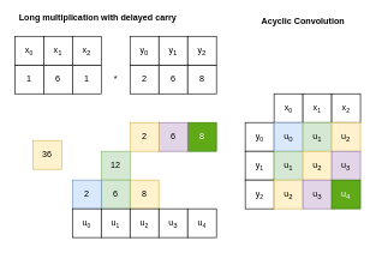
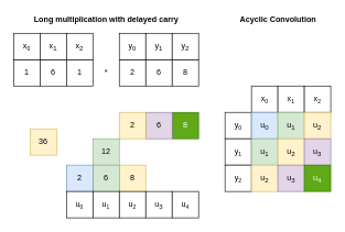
- <mxCell id="29" value="&lt;b&gt;Long multiplication with delayed carry&lt;/b&gt;" style="text;html=1;align=center;verticalAlign=middle;resizable=0;points=[];autosize=1;strokeColor=none;fillColor=none;" parent="1" vertex="1"><mxGeometry x="20" y="15" width="230" height="20" as="geometry" /></mxCell>
+ <mxCell id="29" value="&lt;b&gt;Long multiplication with delayed carry&lt;/b&gt;" style="text;html=1;align=center;verticalAlign=middle;resizable=0;points=[];autosize=1;strokeColor=none;fillColor=none;" parent="1" vertex="1"><mxGeometry x="45" y="20" width="230" height="20" as="geometry" /></mxCell>
